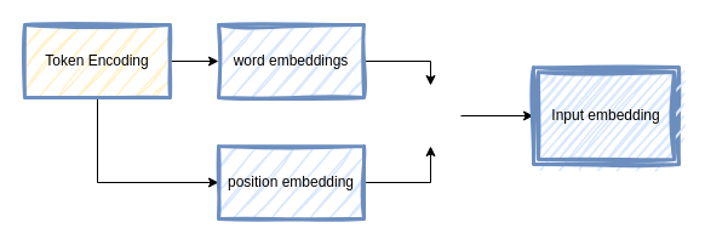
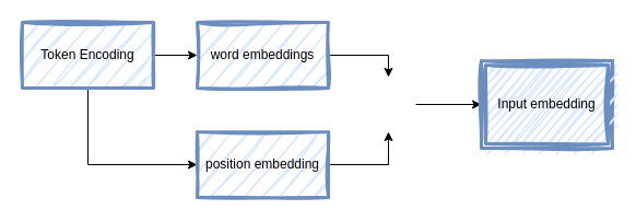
- <mxCell id="4" value="Token Encoding" style="rounded=0;whiteSpace=wrap;html=1;fillColor=#fff2cc;strokeColor=#6c8ebf;strokeWidth=3;glass=0;sketch=1;curveFitting=1;jiggle=2;" parent="1" vertex="1"><mxGeometry x="20" y="20" width="120" height="60" as="geometry" /></mxCell>
+ <mxCell id="4" value="Token Encoding" style="rounded=0;whiteSpace=wrap;html=1;fillColor=#dae8fc;strokeColor=#6c8ebf;strokeWidth=3;glass=0;sketch=1;curveFitting=1;jiggle=2;" parent="1" vertex="1"><mxGeometry x="20" y="20" width="120" height="60" as="geometry" /></mxCell>
